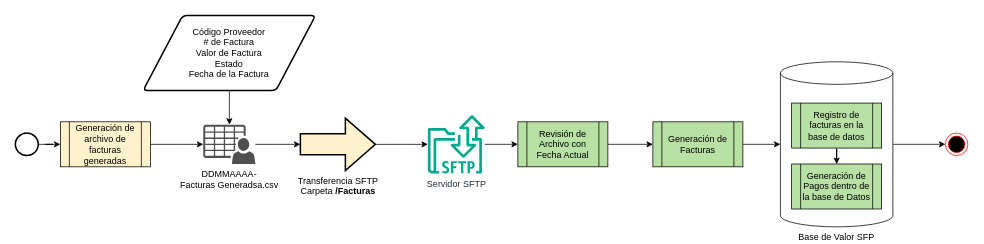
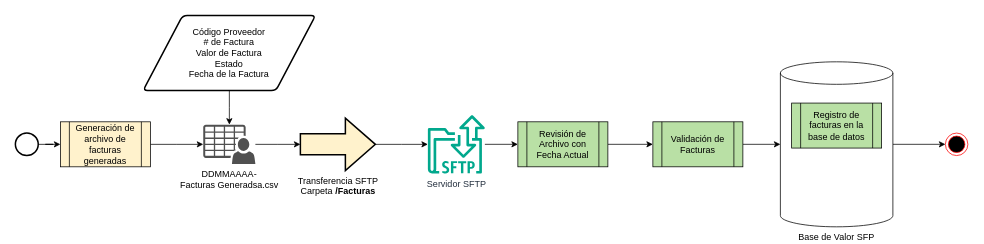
- <mxCell id="13" value="Generación de Facturas" style="shape=process;whiteSpace=wrap;html=1;backgroundOutline=1;fillColor=#B9E0A5;" parent="1" vertex="1"><mxGeometry x="870" y="161.75" width="120" height="60" as="geometry" /></mxCell>
+ <mxCell id="13" value="Validación de Facturas" style="shape=process;whiteSpace=wrap;html=1;backgroundOutline=1;fillColor=#B9E0A5;" parent="1" vertex="1"><mxGeometry x="870" y="161.75" width="120" height="60" as="geometry" /></mxCell>
- <mxCell id="23" style="edgeStyle=orthogonalEdgeStyle;rounded=0;orthogonalLoop=1;jettySize=auto;html=1;" parent="1" source="21" target="22" edge="1"><mxGeometry relative="1" as="geometry"><mxPoint x="770" y="241" as="sourcePoint" /><mxPoint x="1070" y="170.25" as="targetPoint" /></mxGeometry></mxCell>
- <mxCell id="22" value="Generación de Pagos dentro de la base de Datos" style="shape=process;whiteSpace=wrap;html=1;backgroundOutline=1;fillColor=#B9E0A5;" parent="1" vertex="1"><mxGeometry x="1055" y="218" width="120" height="60" as="geometry" /></mxCell>
